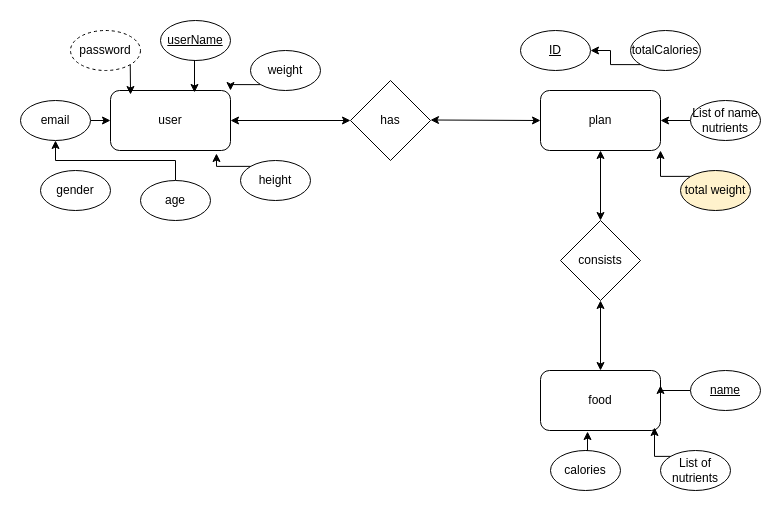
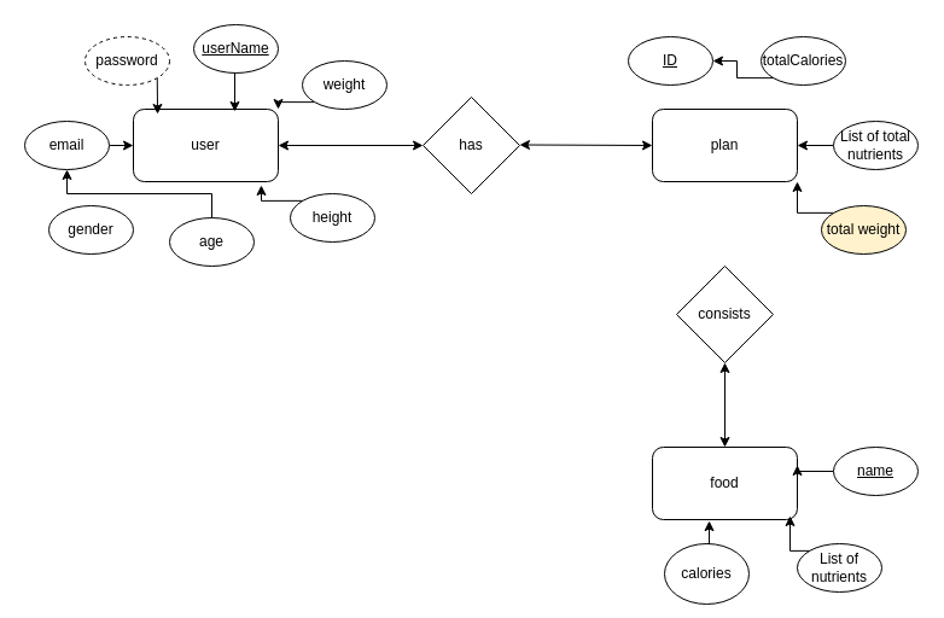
- <mxCell id="30" value="List of name nutrients" style="ellipse;whiteSpace=wrap;html=1;" vertex="1" parent="1"><mxGeometry x="690" y="100" width="70" height="40" as="geometry" /></mxCell>
+ <mxCell id="30" value="List of total nutrients" style="ellipse;whiteSpace=wrap;html=1;" vertex="1" parent="1"><mxGeometry x="690" y="100" width="70" height="40" as="geometry" /></mxCell>
- <mxCell id="9" value="" style="endArrow=classic;startArrow=classic;html=1;rounded=0;entryX=0.5;entryY=1;entryDx=0;entryDy=0;exitX=0.5;exitY=0;exitDx=0;exitDy=0;" edge="1" parent="1" source="6" target="3"><mxGeometry width="50" height="50" relative="1" as="geometry"><mxPoint x="420" y="280" as="sourcePoint" /><mxPoint x="470" y="230" as="targetPoint" /></mxGeometry></mxCell>
- <mxCell id="21" value="calories" style="ellipse;whiteSpace=wrap;html=1;" vertex="1" parent="1"><mxGeometry x="550" y="450" width="70" height="40" as="geometry" /></mxCell>
+ <mxCell id="21" value="calories" style="ellipse;whiteSpace=wrap;html=1;" vertex="1" parent="1"><mxGeometry x="550" y="450" width="70" height="50" as="geometry" /></mxCell>
